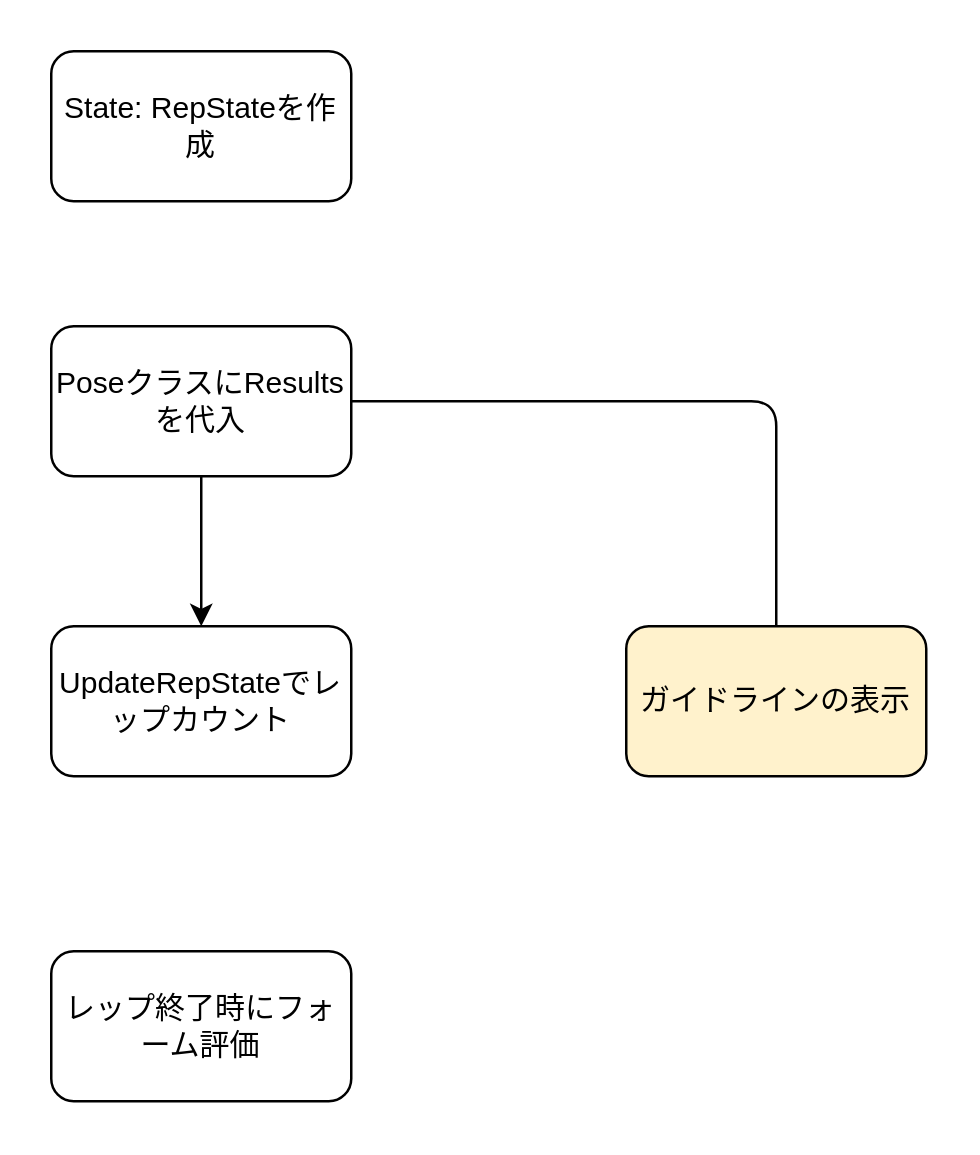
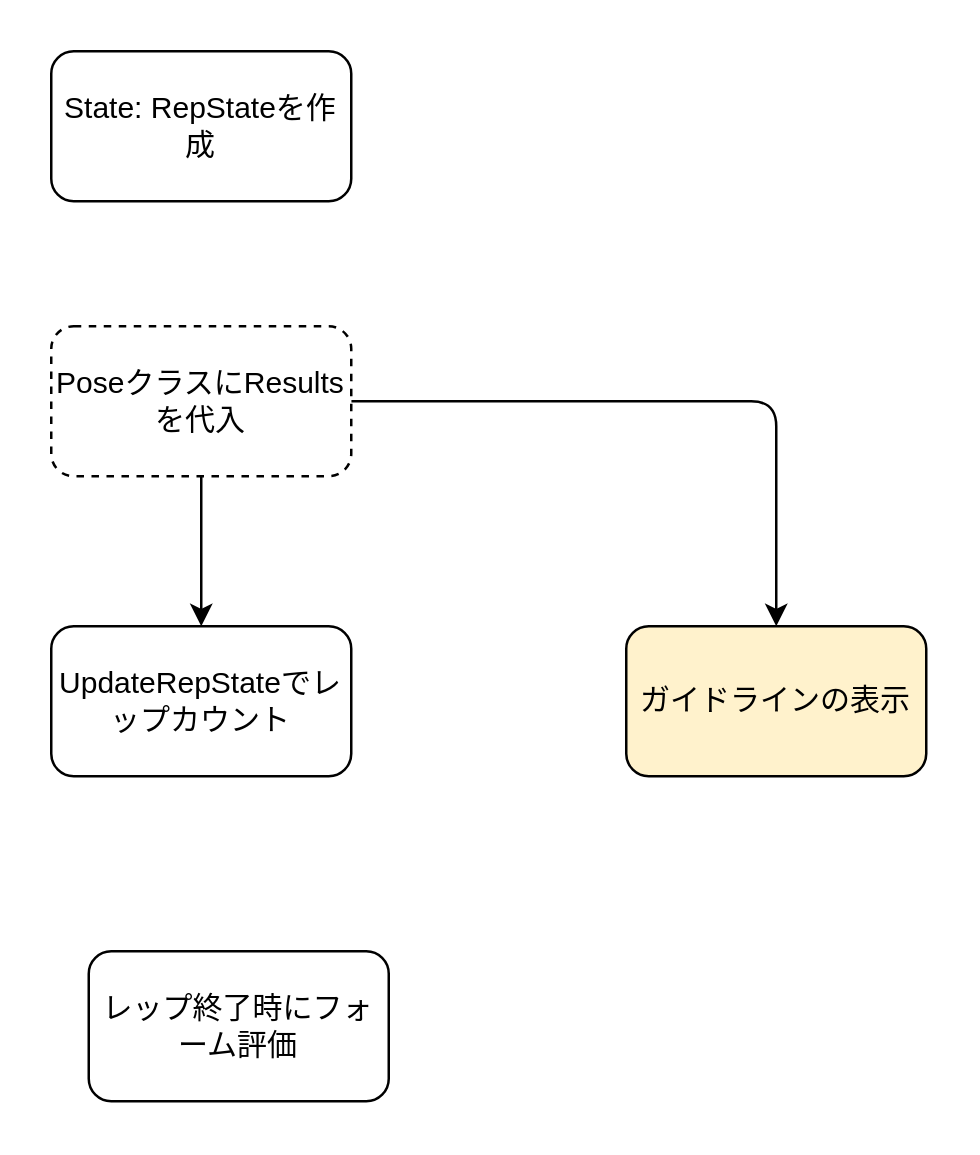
- <mxCell id="4" value="PoseクラスにResultsを代入" style="rounded=1;whiteSpace=wrap;html=1;" parent="1" vertex="1"><mxGeometry x="20" y="130" width="120" height="60" as="geometry" /></mxCell>
+ <mxCell id="4" value="PoseクラスにResultsを代入" style="rounded=1;whiteSpace=wrap;html=1;dashed=1;" parent="1" vertex="1"><mxGeometry x="20" y="130" width="120" height="60" as="geometry" /></mxCell>
- <mxCell id="2" style="edgeStyle=none;html=1;entryX=0.5;entryY=0;entryDx=0;entryDy=0;endArrow=none;" edge="1" parent="1" source="4" target="8"><mxGeometry relative="1" as="geometry"><Array as="points"><mxPoint x="310" y="160" /></Array></mxGeometry></mxCell>
+ <mxCell id="2" style="edgeStyle=none;html=1;entryX=0.5;entryY=0;entryDx=0;entryDy=0;" edge="1" parent="1" source="4" target="8"><mxGeometry relative="1" as="geometry"><Array as="points"><mxPoint x="310" y="160" /></Array></mxGeometry></mxCell>
- <mxCell id="7" value="レップ終了時にフォーム評価" style="rounded=1;whiteSpace=wrap;html=1;" parent="1" vertex="1"><mxGeometry x="20" y="380" width="120" height="60" as="geometry" /></mxCell>
+ <mxCell id="7" value="レップ終了時にフォーム評価" style="rounded=1;whiteSpace=wrap;html=1;" parent="1" vertex="1"><mxGeometry x="35" y="380" width="120" height="60" as="geometry" /></mxCell>
